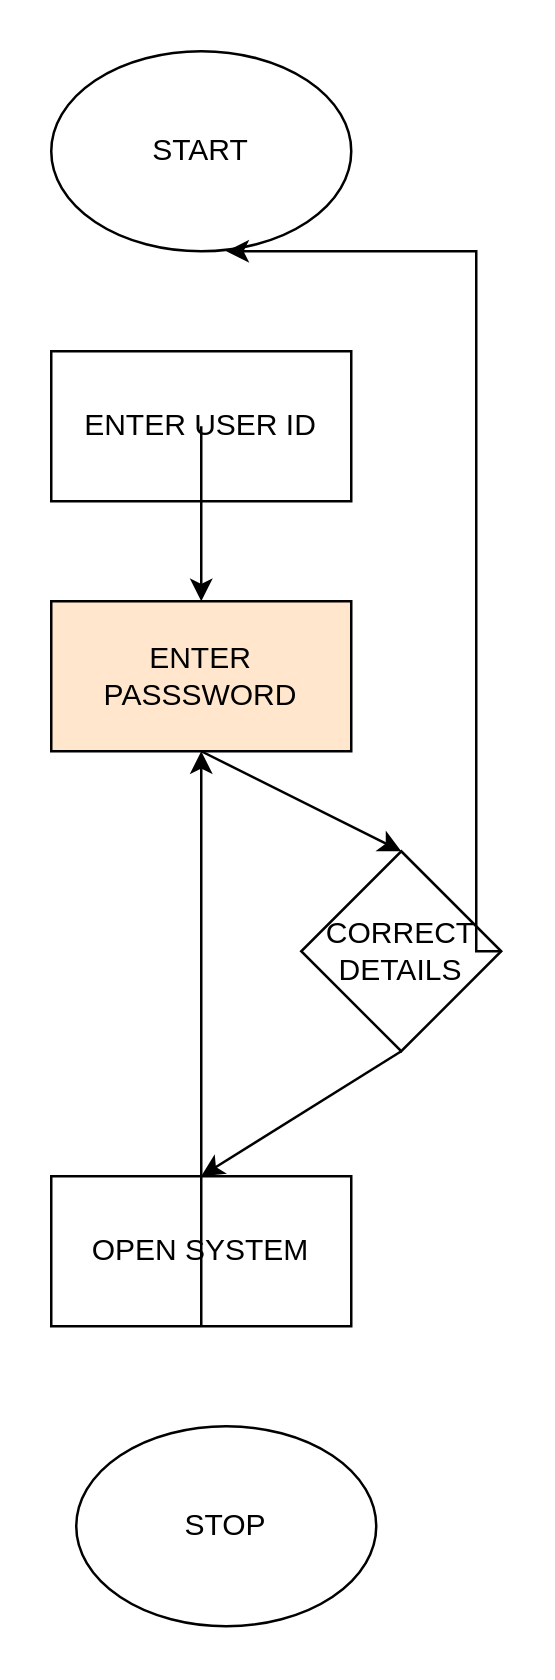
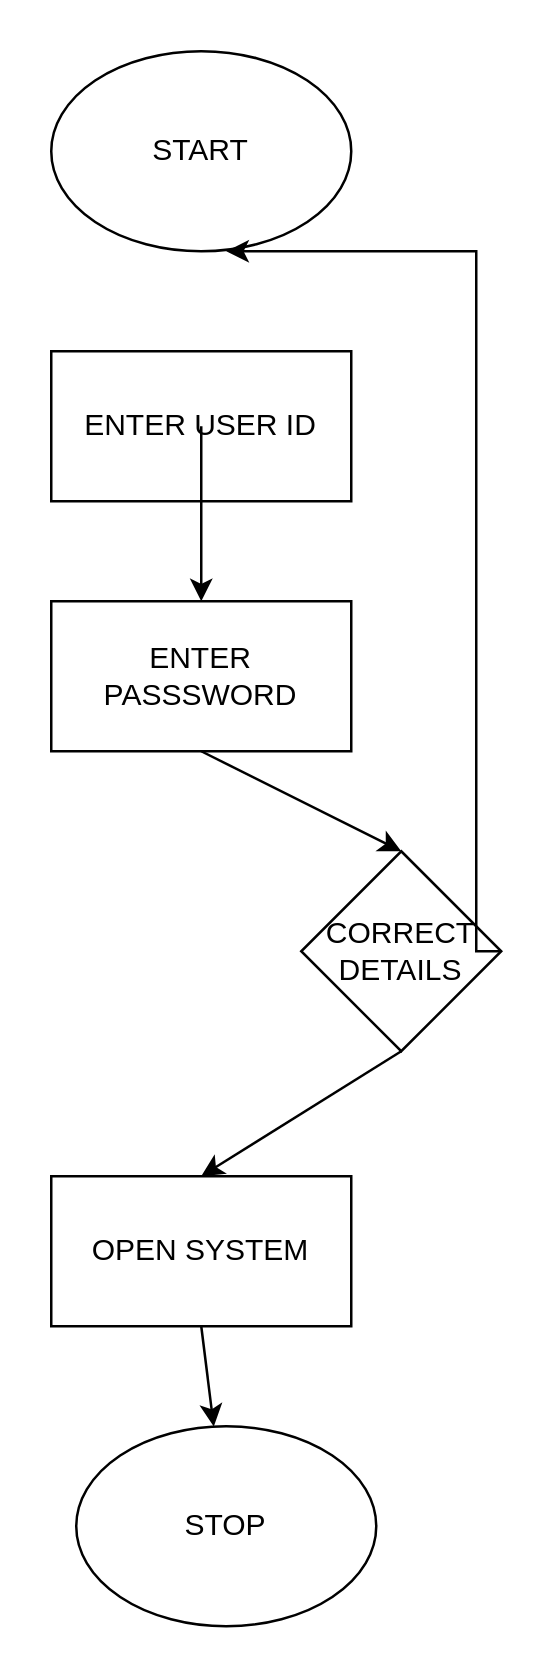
- <mxCell id="4" value="ENTER PASSSWORD" style="rounded=0;whiteSpace=wrap;html=1;fillColor=#ffe6cc;" vertex="1" parent="1"><mxGeometry x="20" y="240" width="120" height="60" as="geometry" /></mxCell>
+ <mxCell id="4" value="ENTER PASSSWORD" style="rounded=0;whiteSpace=wrap;html=1;" vertex="1" parent="1"><mxGeometry x="20" y="240" width="120" height="60" as="geometry" /></mxCell>
- <mxCell id="11" value="" style="endArrow=classic;html=1;rounded=0;exitX=0.5;exitY=1;exitDx=0;exitDy=0;" edge="1" parent="1" source="6" target="4"><mxGeometry width="50" height="50" relative="1" as="geometry"><mxPoint x="-50" y="360" as="sourcePoint" /><mxPoint x="0" y="310" as="targetPoint" /></mxGeometry></mxCell>
+ <mxCell id="11" value="" style="endArrow=classic;html=1;rounded=0;exitX=0.5;exitY=1;exitDx=0;exitDy=0;" edge="1" parent="1" source="6" target="7"><mxGeometry width="50" height="50" relative="1" as="geometry"><mxPoint x="-50" y="360" as="sourcePoint" /><mxPoint x="0" y="310" as="targetPoint" /></mxGeometry></mxCell>
